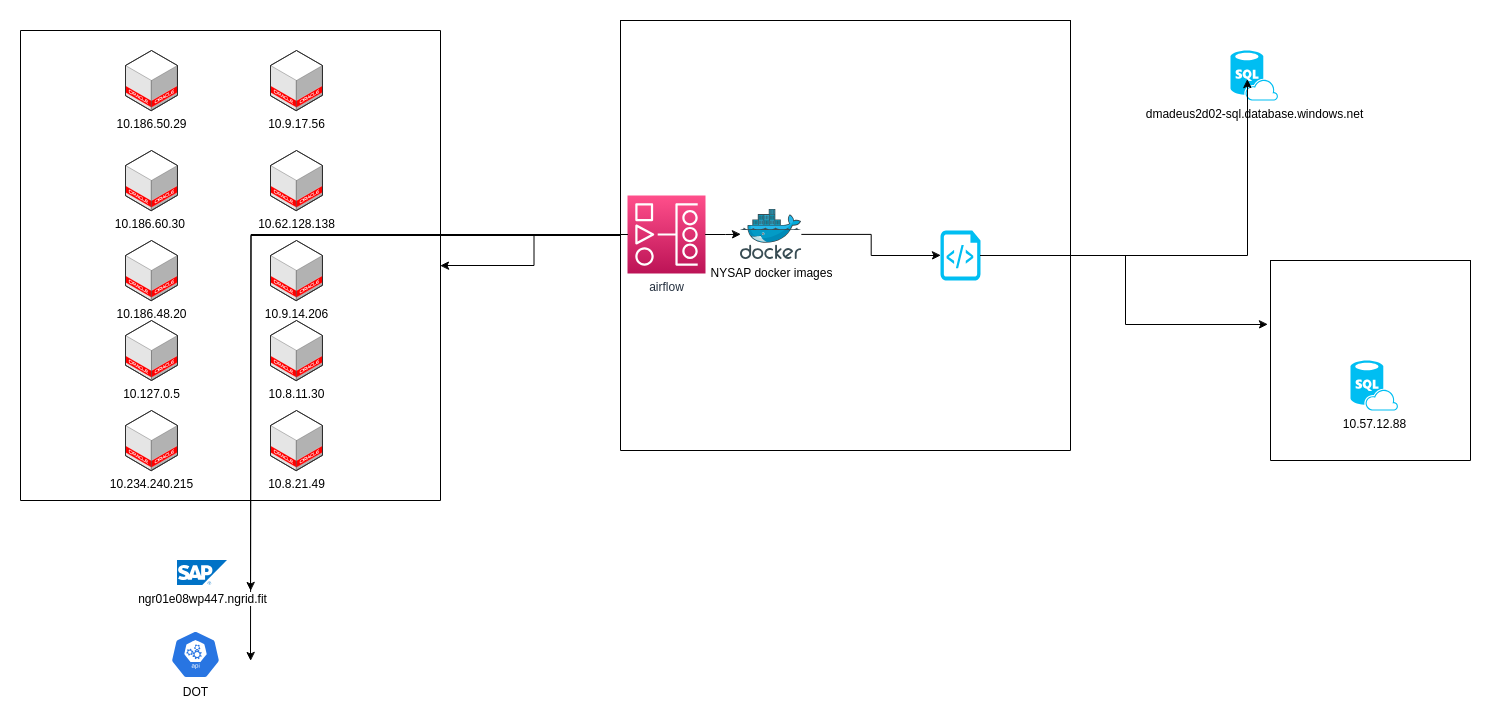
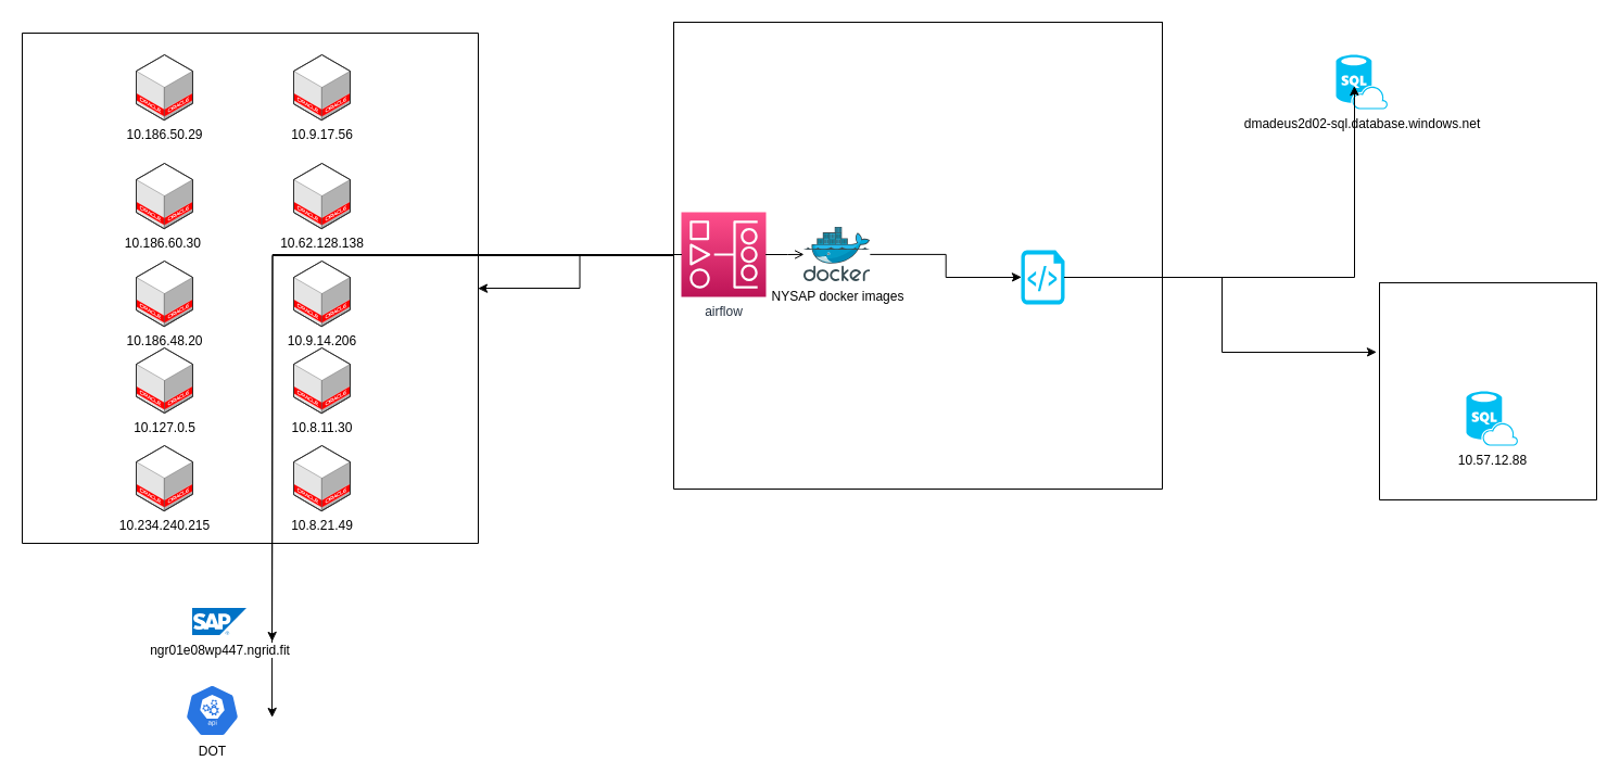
- <mxCell id="21" value="" style="edgeStyle=orthogonalEdgeStyle;rounded=0;orthogonalLoop=1;jettySize=auto;html=1;" edge="1" parent="16" source="19" target="22"><mxGeometry relative="1" as="geometry"><mxPoint x="885" y="254" as="sourcePoint" /><mxPoint x="1064" y="400" as="targetPoint" /></mxGeometry></mxCell>
+ <mxCell id="21" value="" style="edgeStyle=orthogonalEdgeStyle;rounded=0;orthogonalLoop=1;jettySize=auto;html=1;endArrow=open;" edge="1" parent="16" source="19" target="22"><mxGeometry relative="1" as="geometry"><mxPoint x="885" y="254" as="sourcePoint" /><mxPoint x="1064" y="400" as="targetPoint" /></mxGeometry></mxCell>
